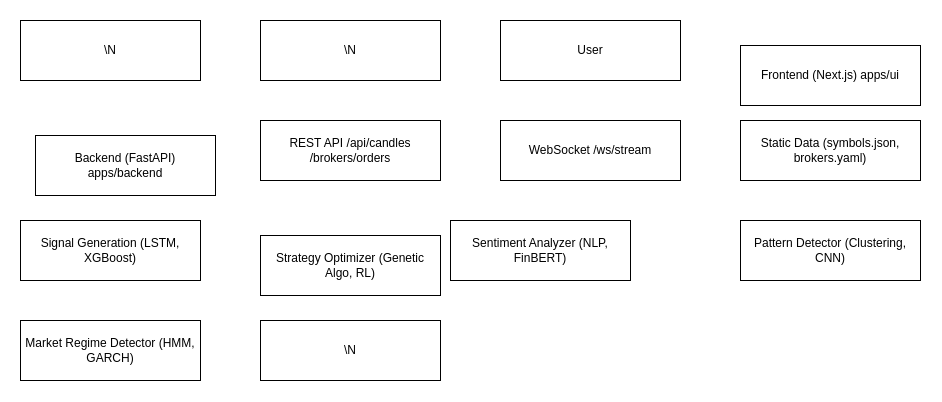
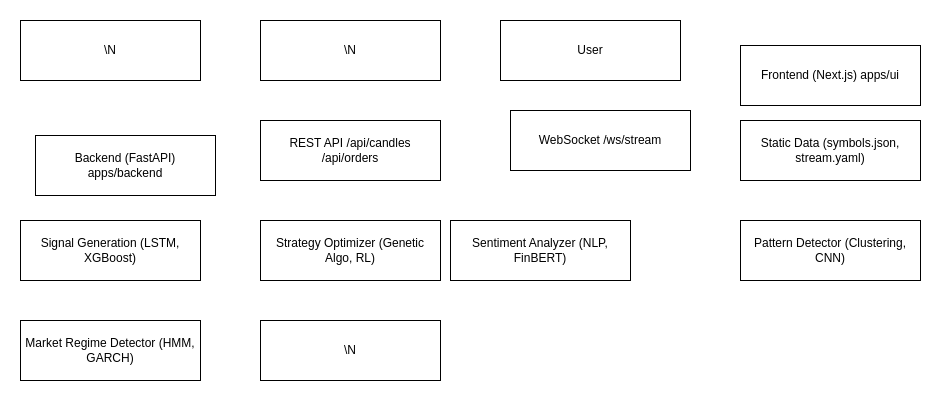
- <mxCell id="7" value="REST API /api/candles /brokers/orders" style="shape=rectangle;whiteSpace=wrap;html=1;" vertex="1" parent="1"><mxGeometry x="260" y="120" width="180" height="60" as="geometry" /></mxCell>
+ <mxCell id="7" value="REST API /api/candles /api/orders" style="shape=rectangle;whiteSpace=wrap;html=1;" vertex="1" parent="1"><mxGeometry x="260" y="120" width="180" height="60" as="geometry" /></mxCell>
- <mxCell id="8" value="WebSocket /ws/stream" style="shape=rectangle;whiteSpace=wrap;html=1;" vertex="1" parent="1"><mxGeometry x="500" y="120" width="180" height="60" as="geometry" /></mxCell>
+ <mxCell id="8" value="WebSocket /ws/stream" style="shape=rectangle;whiteSpace=wrap;html=1;" vertex="1" parent="1"><mxGeometry x="510" y="110" width="180" height="60" as="geometry" /></mxCell>
- <mxCell id="9" value="Static Data (symbols.json, brokers.yaml)" style="shape=rectangle;whiteSpace=wrap;html=1;" vertex="1" parent="1"><mxGeometry x="740" y="120" width="180" height="60" as="geometry" /></mxCell>
+ <mxCell id="9" value="Static Data (symbols.json, stream.yaml)" style="shape=rectangle;whiteSpace=wrap;html=1;" vertex="1" parent="1"><mxGeometry x="740" y="120" width="180" height="60" as="geometry" /></mxCell>
- <mxCell id="11" value="Strategy Optimizer (Genetic Algo, RL)" style="shape=rectangle;whiteSpace=wrap;html=1;" vertex="1" parent="1"><mxGeometry x="260" y="235" width="180" height="60" as="geometry" /></mxCell>
+ <mxCell id="11" value="Strategy Optimizer (Genetic Algo, RL)" style="shape=rectangle;whiteSpace=wrap;html=1;" vertex="1" parent="1"><mxGeometry x="260" y="220" width="180" height="60" as="geometry" /></mxCell>
